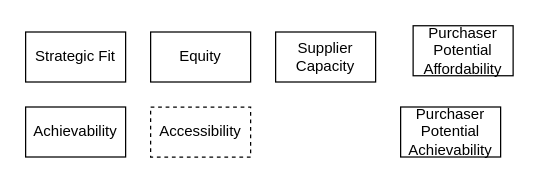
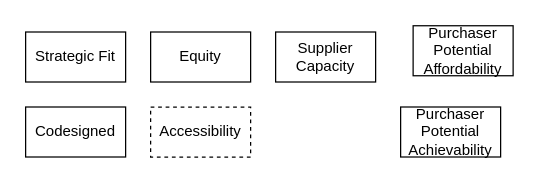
- <mxCell id="7" value="Achievability" style="rounded=0;whiteSpace=wrap;html=1;" vertex="1" parent="1"><mxGeometry x="20" y="85" width="80" height="40" as="geometry" /></mxCell>
+ <mxCell id="7" value="Codesigned" style="rounded=0;whiteSpace=wrap;html=1;" vertex="1" parent="1"><mxGeometry x="20" y="85" width="80" height="40" as="geometry" /></mxCell>
